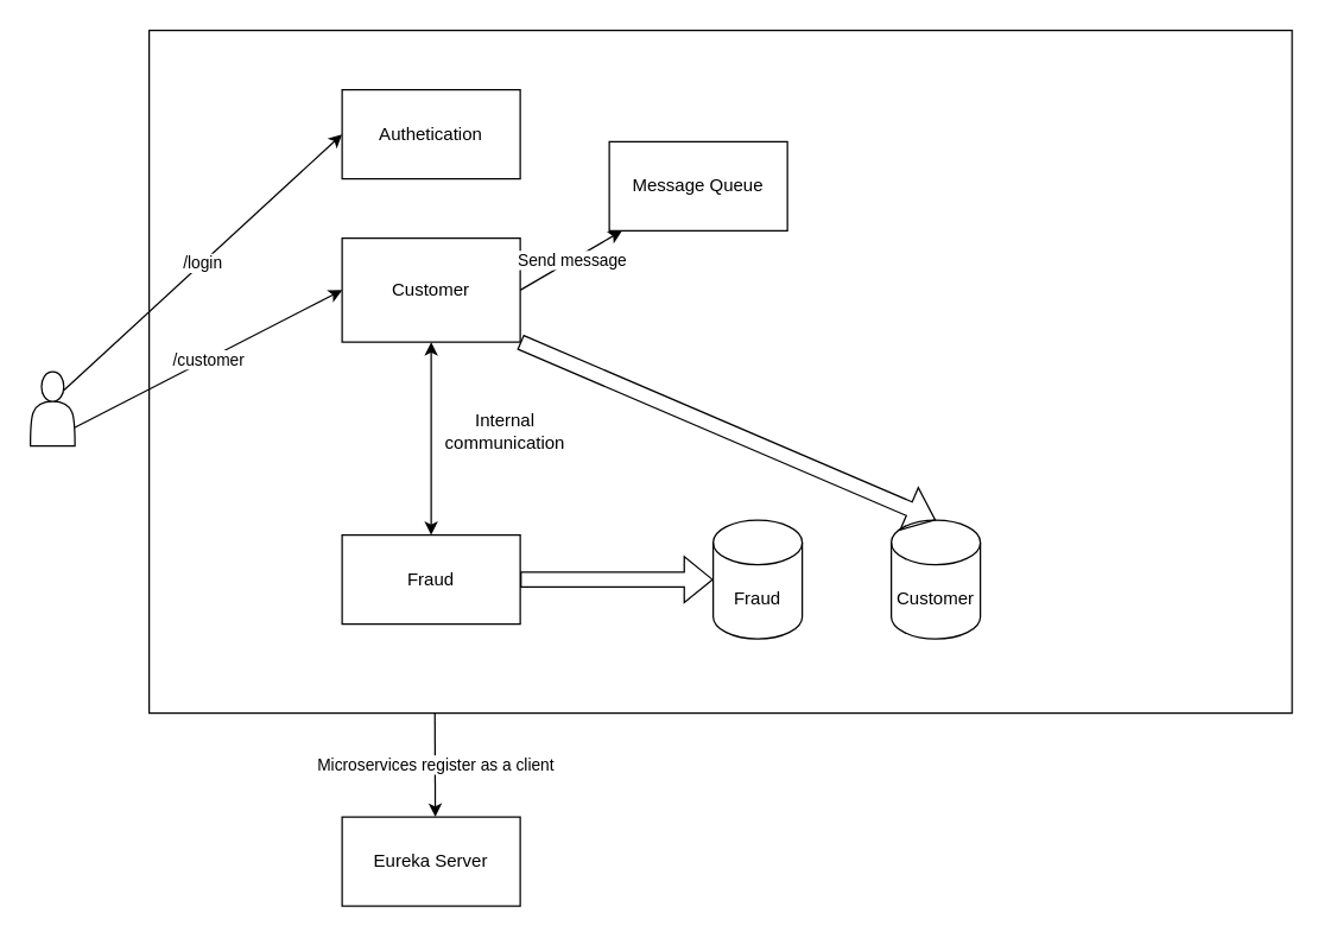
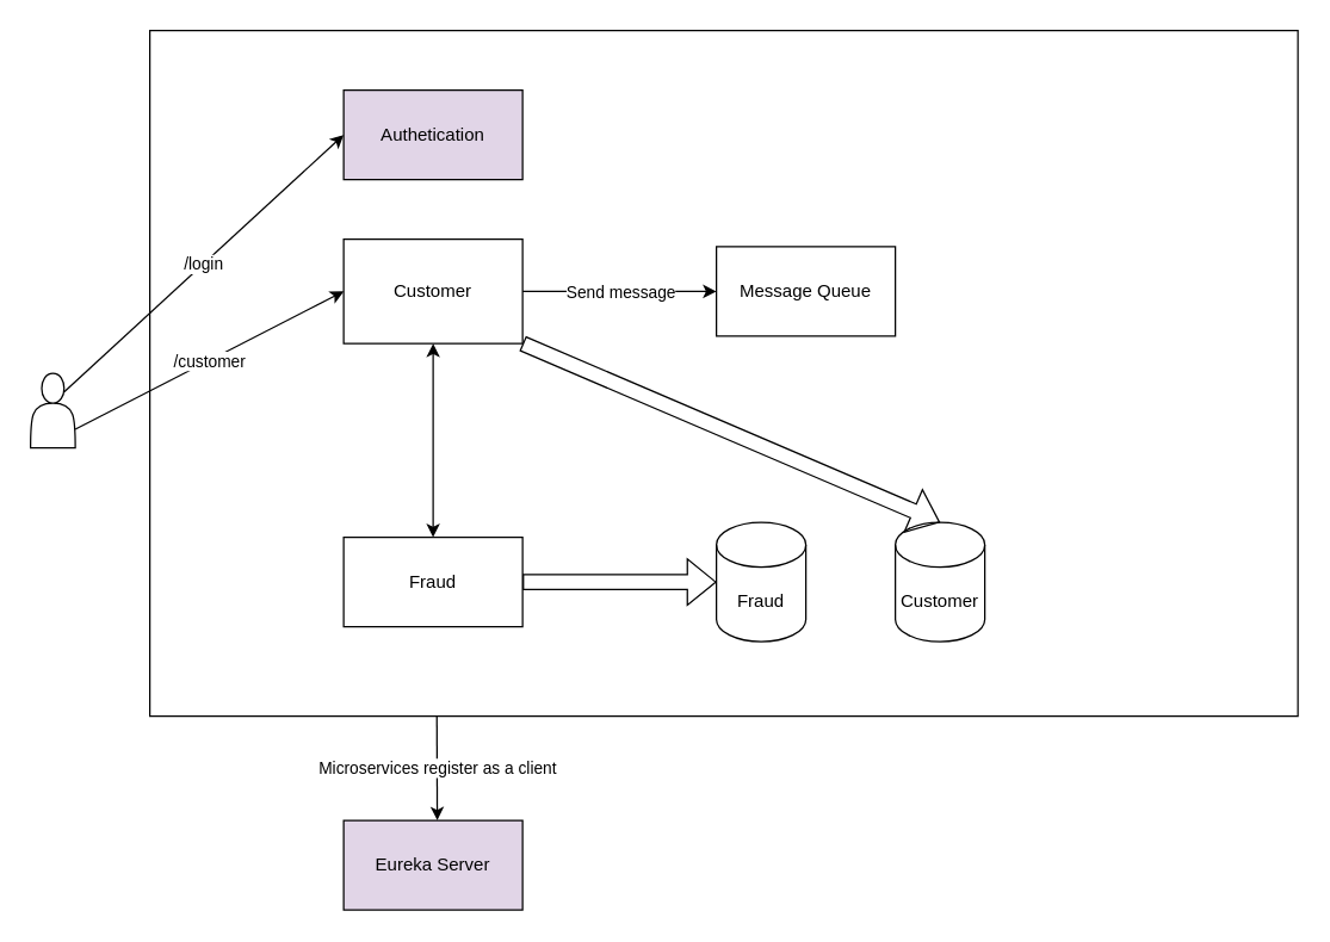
- <mxCell id="7" value="Authetication" style="rounded=0;whiteSpace=wrap;html=1;fillColor=#FFFFFF;" vertex="1" parent="1"><mxGeometry x="230" y="60" width="120" height="60" as="geometry" /></mxCell>
+ <mxCell id="7" value="Authetication" style="rounded=0;whiteSpace=wrap;html=1;fillColor=#e1d5e7;" vertex="1" parent="1"><mxGeometry x="230" y="60" width="120" height="60" as="geometry" /></mxCell>
- <mxCell id="13" value="Message Queue" style="rounded=0;whiteSpace=wrap;html=1;fillColor=#FFFFFF;" vertex="1" parent="1"><mxGeometry x="410" y="95" width="120" height="60" as="geometry" /></mxCell>
+ <mxCell id="13" value="Message Queue" style="rounded=0;whiteSpace=wrap;html=1;fillColor=#FFFFFF;" vertex="1" parent="1"><mxGeometry x="480" y="165" width="120" height="60" as="geometry" /></mxCell>
- <mxCell id="12" value="Internal communication" style="text;html=1;strokeColor=none;fillColor=none;align=center;verticalAlign=middle;whiteSpace=wrap;rounded=0;" vertex="1" parent="1"><mxGeometry x="310" y="275" width="60" height="30" as="geometry" /></mxCell>
- <mxCell id="20" value="Eureka Server" style="rounded=0;whiteSpace=wrap;html=1;fillColor=#FFFFFF;" vertex="1" parent="1"><mxGeometry x="230" y="550" width="120" height="60" as="geometry" /></mxCell>
+ <mxCell id="20" value="Eureka Server" style="rounded=0;whiteSpace=wrap;html=1;fillColor=#e1d5e7;" vertex="1" parent="1"><mxGeometry x="230" y="550" width="120" height="60" as="geometry" /></mxCell>
